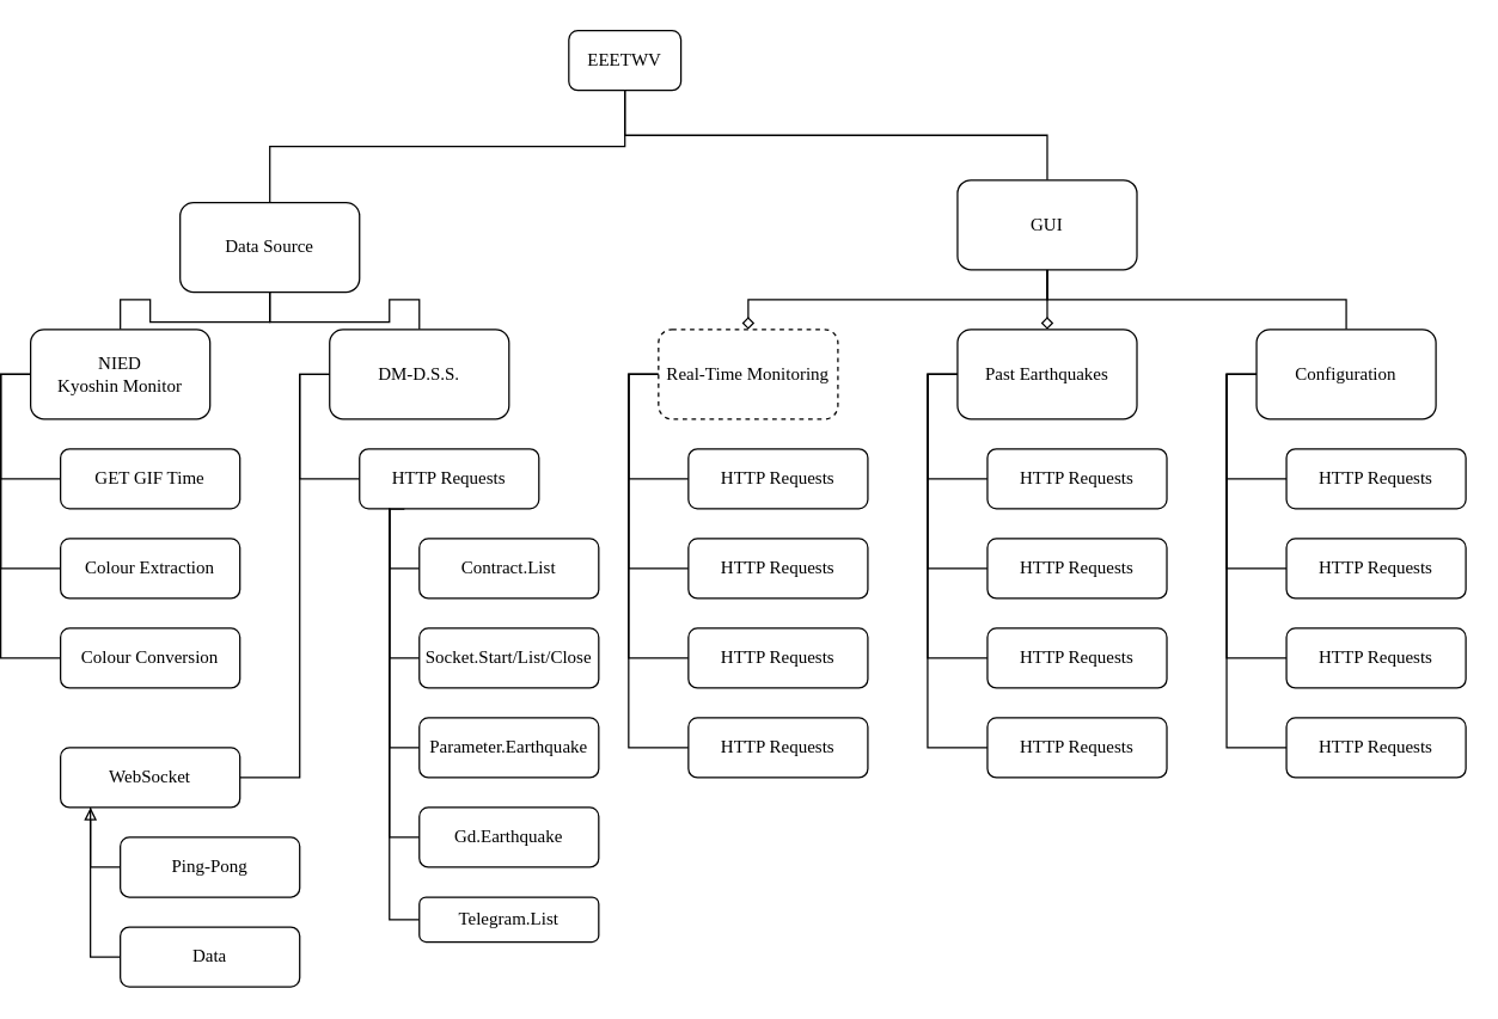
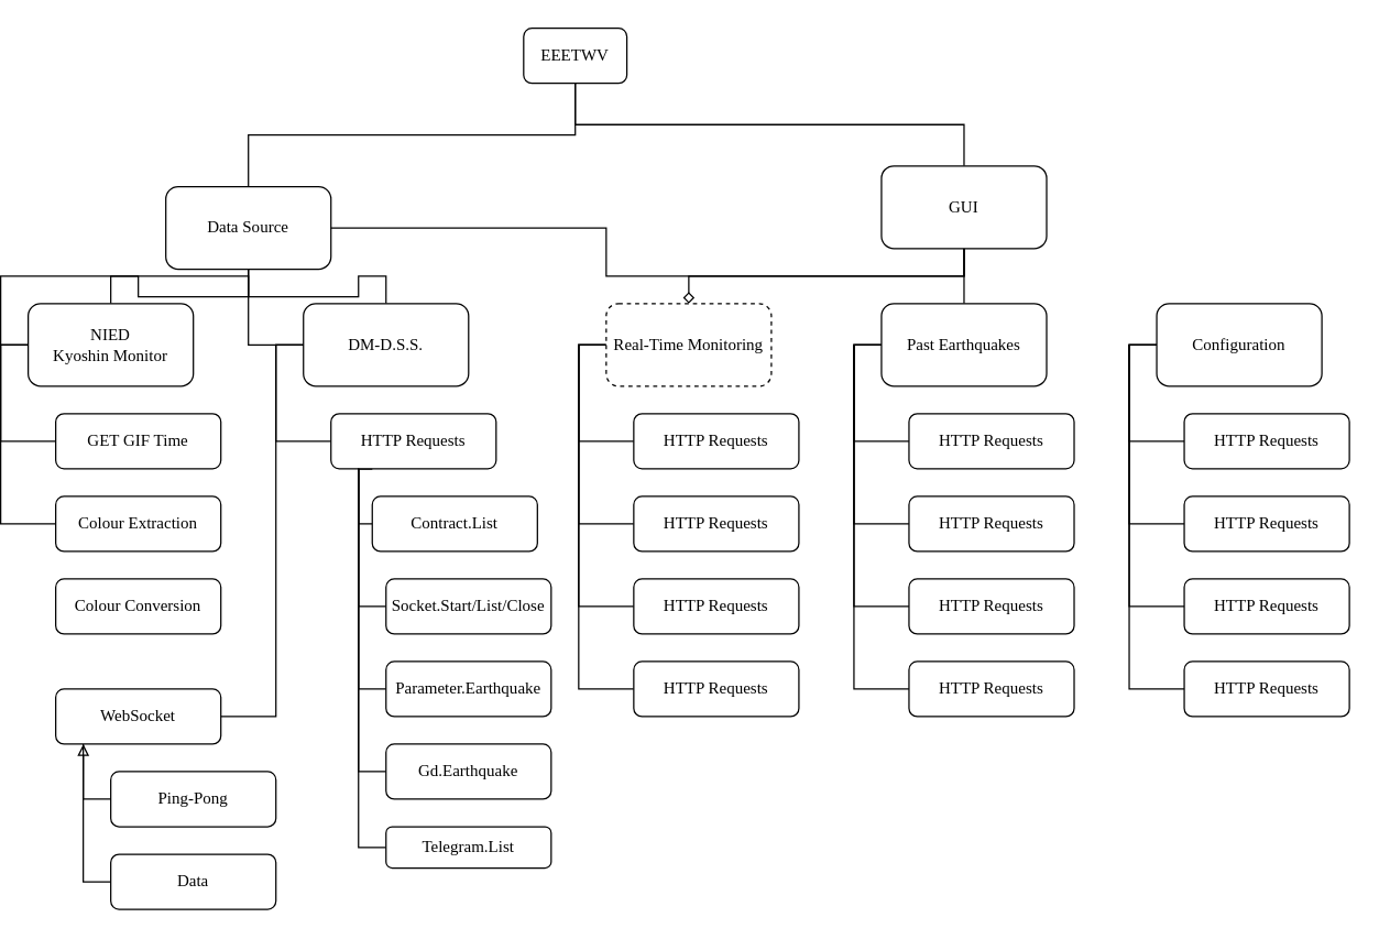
- <mxCell id="36" style="edgeStyle=orthogonalEdgeStyle;rounded=0;orthogonalLoop=1;jettySize=auto;html=1;exitX=0.5;exitY=1;exitDx=0;exitDy=0;entryX=0.5;entryY=0;entryDx=0;entryDy=0;endArrow=none;endFill=0;" edge="1" parent="1" source="37" target="60"><mxGeometry relative="1" as="geometry" /></mxCell>
+ <mxCell id="36" style="edgeStyle=orthogonalEdgeStyle;rounded=0;orthogonalLoop=1;jettySize=auto;html=1;exitX=0.5;exitY=1;exitDx=0;exitDy=0;endArrow=none;endFill=0;" edge="1" parent="1" source="37" target="7"><mxGeometry relative="1" as="geometry" /></mxCell>
- <mxCell id="35" style="edgeStyle=orthogonalEdgeStyle;rounded=0;orthogonalLoop=1;jettySize=auto;html=1;exitX=0.5;exitY=1;exitDx=0;exitDy=0;endArrow=diamond;endFill=0;" edge="1" parent="1" source="37" target="47"><mxGeometry relative="1" as="geometry" /></mxCell>
+ <mxCell id="35" style="edgeStyle=orthogonalEdgeStyle;rounded=0;orthogonalLoop=1;jettySize=auto;html=1;exitX=0.5;exitY=1;exitDx=0;exitDy=0;endArrow=none;endFill=0;" edge="1" parent="1" source="37" target="47"><mxGeometry relative="1" as="geometry" /></mxCell>
- <mxCell id="22" value="Contract.List" style="rounded=1;whiteSpace=wrap;html=1;fontFamily=STIX;" vertex="1" parent="1"><mxGeometry x="280" y="360" width="120" height="40" as="geometry" /></mxCell>
+ <mxCell id="22" value="Contract.List" style="rounded=1;whiteSpace=wrap;html=1;fontFamily=STIX;" vertex="1" parent="1"><mxGeometry x="270" y="360" width="120" height="40" as="geometry" /></mxCell>
- <mxCell id="10" style="edgeStyle=orthogonalEdgeStyle;rounded=0;orthogonalLoop=1;jettySize=auto;html=1;exitX=0;exitY=0.5;exitDx=0;exitDy=0;entryX=0;entryY=0.5;entryDx=0;entryDy=0;endArrow=none;endFill=0;" edge="1" parent="1" source="11" target="21"><mxGeometry relative="1" as="geometry" /></mxCell>
+ <mxCell id="10" style="edgeStyle=orthogonalEdgeStyle;rounded=0;orthogonalLoop=1;jettySize=auto;html=1;exitX=0;exitY=0.5;exitDx=0;exitDy=0;endArrow=none;endFill=0;" edge="1" parent="1" source="11" target="13"><mxGeometry relative="1" as="geometry" /></mxCell>
